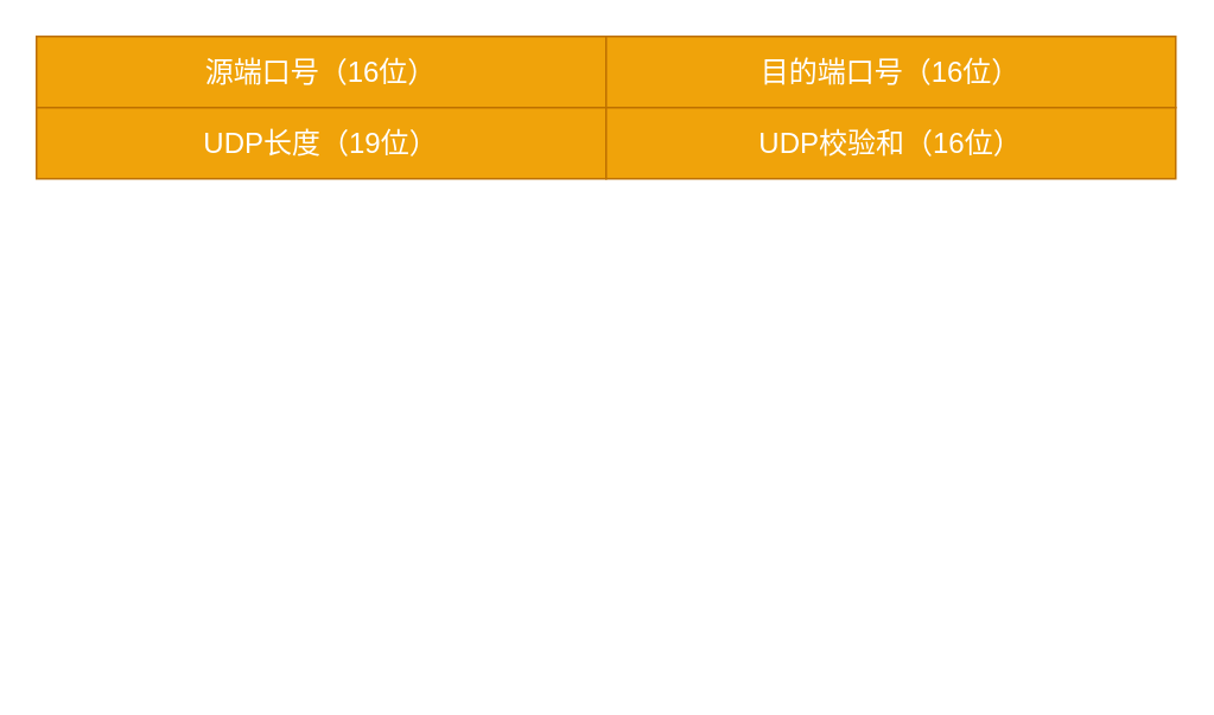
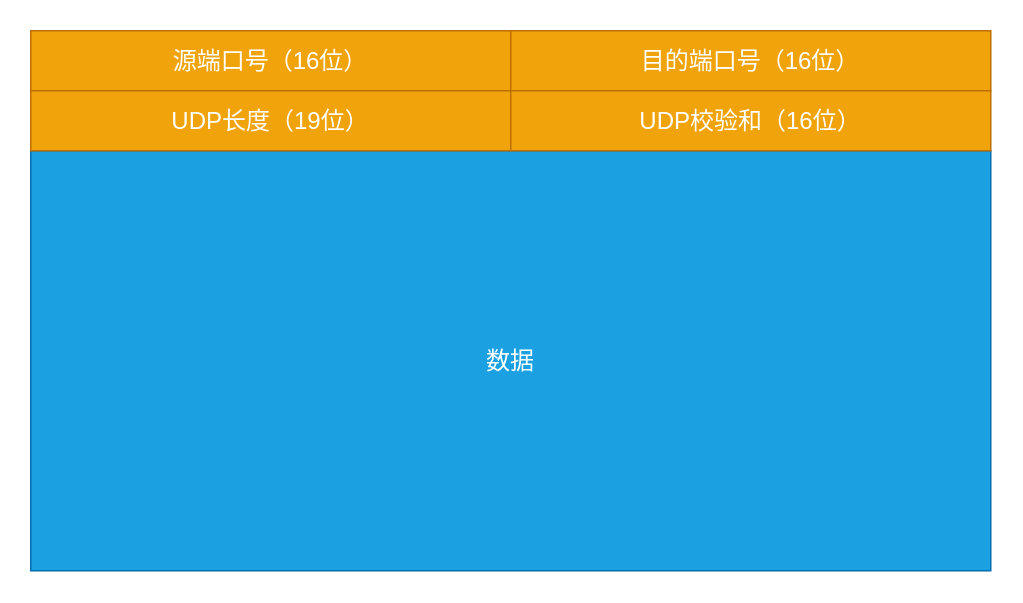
+ <mxCell id="3" value="数据" style="text;html=1;strokeColor=#006EAF;fillColor=#1ba1e2;align=center;verticalAlign=middle;whiteSpace=wrap;rounded=0;labelBackgroundColor=none;fontSize=16;fontColor=#ffffff;" vertex="1" parent="1"><mxGeometry x="20" y="100" width="640" height="280" as="geometry" /></mxCell>
